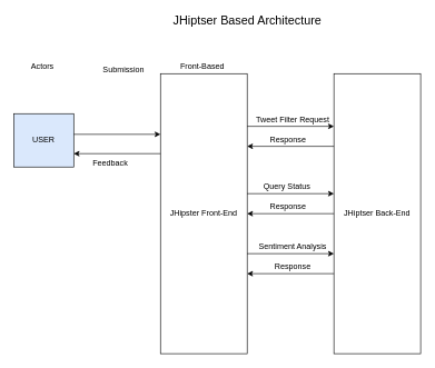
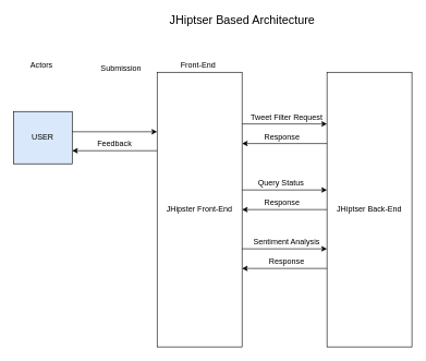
- <mxCell id="3" value="Front-Based" style="text;html=1;strokeColor=none;fillColor=none;align=center;verticalAlign=middle;whiteSpace=wrap;rounded=0;" vertex="1" parent="1"><mxGeometry x="258" y="90" width="90" height="20" as="geometry" /></mxCell>
+ <mxCell id="3" value="Front-End" style="text;html=1;strokeColor=none;fillColor=none;align=center;verticalAlign=middle;whiteSpace=wrap;rounded=0;" vertex="1" parent="1"><mxGeometry x="258" y="90" width="90" height="20" as="geometry" /></mxCell>
- <mxCell id="10" value="Feedback" style="text;html=1;strokeColor=none;fillColor=none;align=center;verticalAlign=middle;whiteSpace=wrap;rounded=0;" vertex="1" parent="1"><mxGeometry x="145" y="235" width="40" height="20" as="geometry" /></mxCell>
+ <mxCell id="10" value="Feedback" style="text;html=1;strokeColor=none;fillColor=none;align=center;verticalAlign=middle;whiteSpace=wrap;rounded=0;" vertex="1" parent="1"><mxGeometry x="155" y="210" width="40" height="20" as="geometry" /></mxCell>
